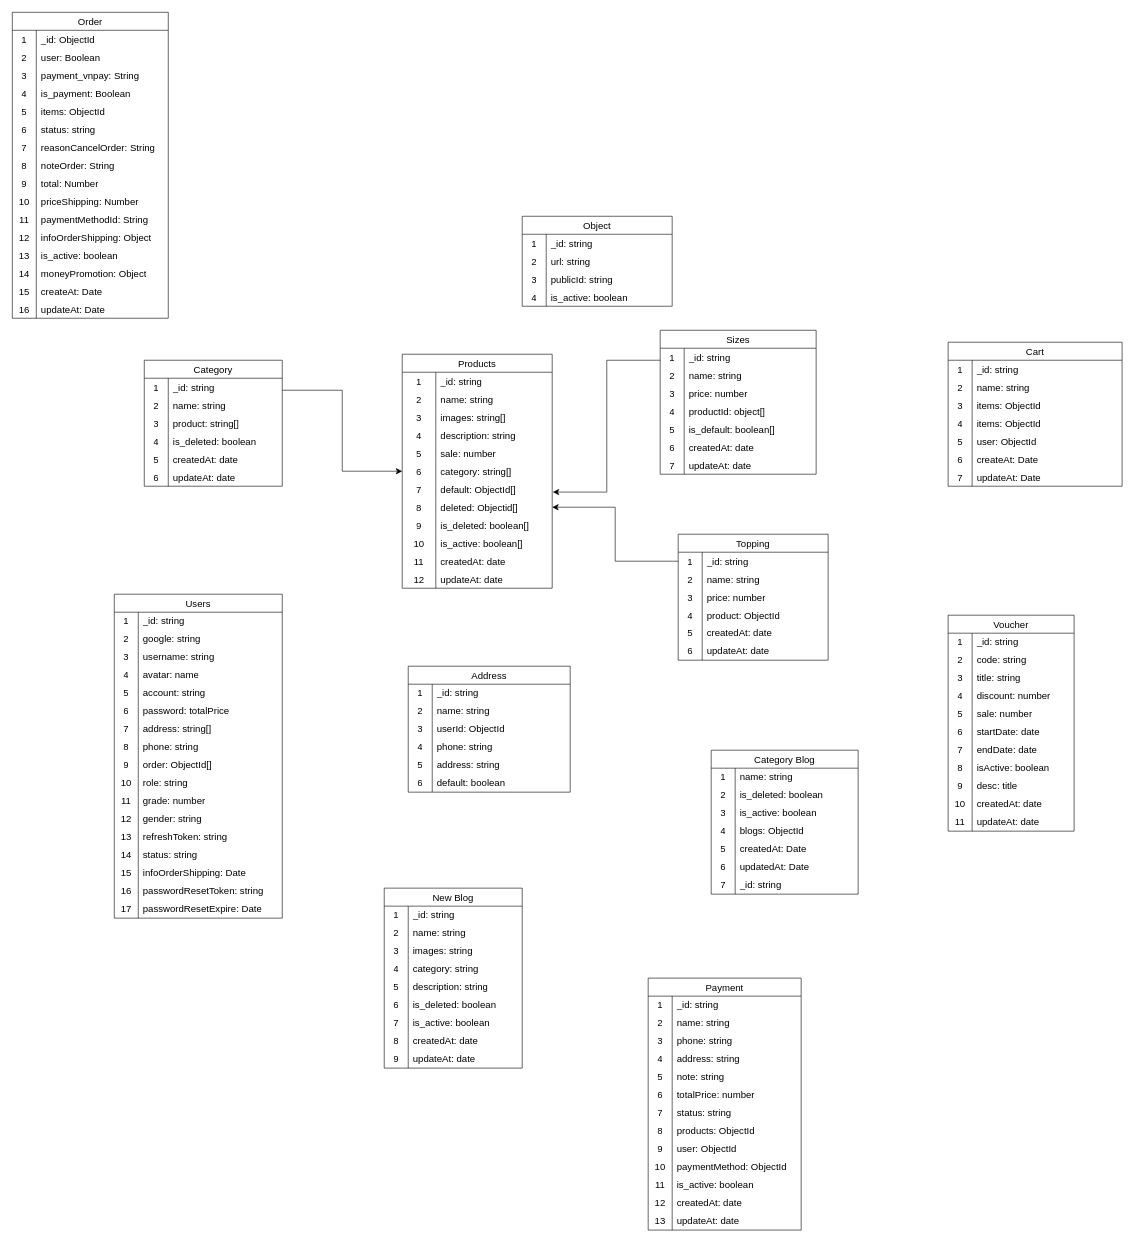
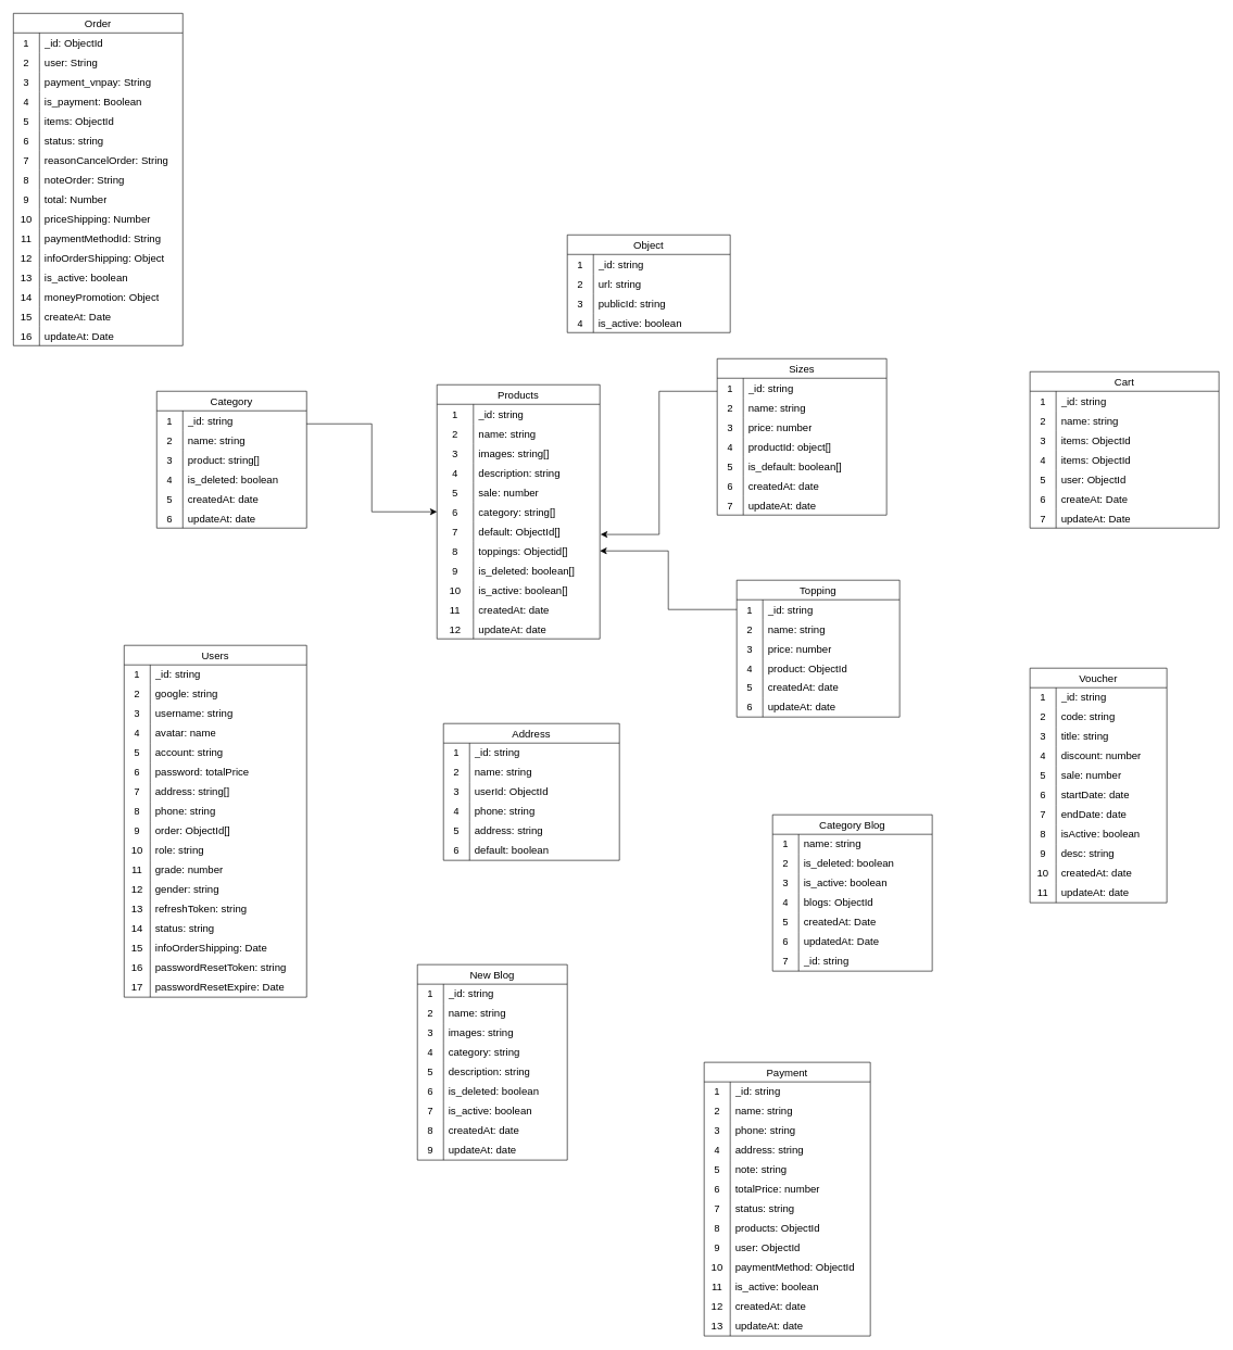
- <mxCell id="338" value="user: Boolean" style="shape=partialRectangle;html=1;whiteSpace=wrap;connectable=0;fillColor=none;top=0;left=0;bottom=0;right=0;align=left;spacingLeft=6;overflow=hidden;strokeColor=inherit;fontSize=16;" vertex="1" parent="336"><mxGeometry x="40" width="220" height="30" as="geometry"><mxRectangle width="220" height="30" as="alternateBounds" /></mxGeometry></mxCell>
+ <mxCell id="338" value="user: String" style="shape=partialRectangle;html=1;whiteSpace=wrap;connectable=0;fillColor=none;top=0;left=0;bottom=0;right=0;align=left;spacingLeft=6;overflow=hidden;strokeColor=inherit;fontSize=16;" vertex="1" parent="336"><mxGeometry x="40" width="220" height="30" as="geometry"><mxRectangle width="220" height="30" as="alternateBounds" /></mxGeometry></mxCell>
- <mxCell id="45" value="deleted: Objectid[]&amp;nbsp;" style="shape=partialRectangle;html=1;whiteSpace=wrap;connectable=0;fillColor=none;top=0;left=0;bottom=0;right=0;align=left;spacingLeft=6;overflow=hidden;strokeColor=inherit;fontSize=16;" parent="43" vertex="1"><mxGeometry x="56" width="194" height="30" as="geometry"><mxRectangle width="194" height="30" as="alternateBounds" /></mxGeometry></mxCell>
+ <mxCell id="45" value="toppings: Objectid[]&amp;nbsp;" style="shape=partialRectangle;html=1;whiteSpace=wrap;connectable=0;fillColor=none;top=0;left=0;bottom=0;right=0;align=left;spacingLeft=6;overflow=hidden;strokeColor=inherit;fontSize=16;" parent="43" vertex="1"><mxGeometry x="56" width="194" height="30" as="geometry"><mxRectangle width="194" height="30" as="alternateBounds" /></mxGeometry></mxCell>
- <mxCell id="325" value="desc: title" style="shape=partialRectangle;html=1;whiteSpace=wrap;connectable=0;fillColor=none;top=0;left=0;bottom=0;right=0;align=left;spacingLeft=6;overflow=hidden;strokeColor=inherit;fontSize=16;" parent="323" vertex="1"><mxGeometry x="40" width="170" height="30" as="geometry"><mxRectangle width="170" height="30" as="alternateBounds" /></mxGeometry></mxCell>
+ <mxCell id="325" value="desc: string" style="shape=partialRectangle;html=1;whiteSpace=wrap;connectable=0;fillColor=none;top=0;left=0;bottom=0;right=0;align=left;spacingLeft=6;overflow=hidden;strokeColor=inherit;fontSize=16;" parent="323" vertex="1"><mxGeometry x="40" width="170" height="30" as="geometry"><mxRectangle width="170" height="30" as="alternateBounds" /></mxGeometry></mxCell>
